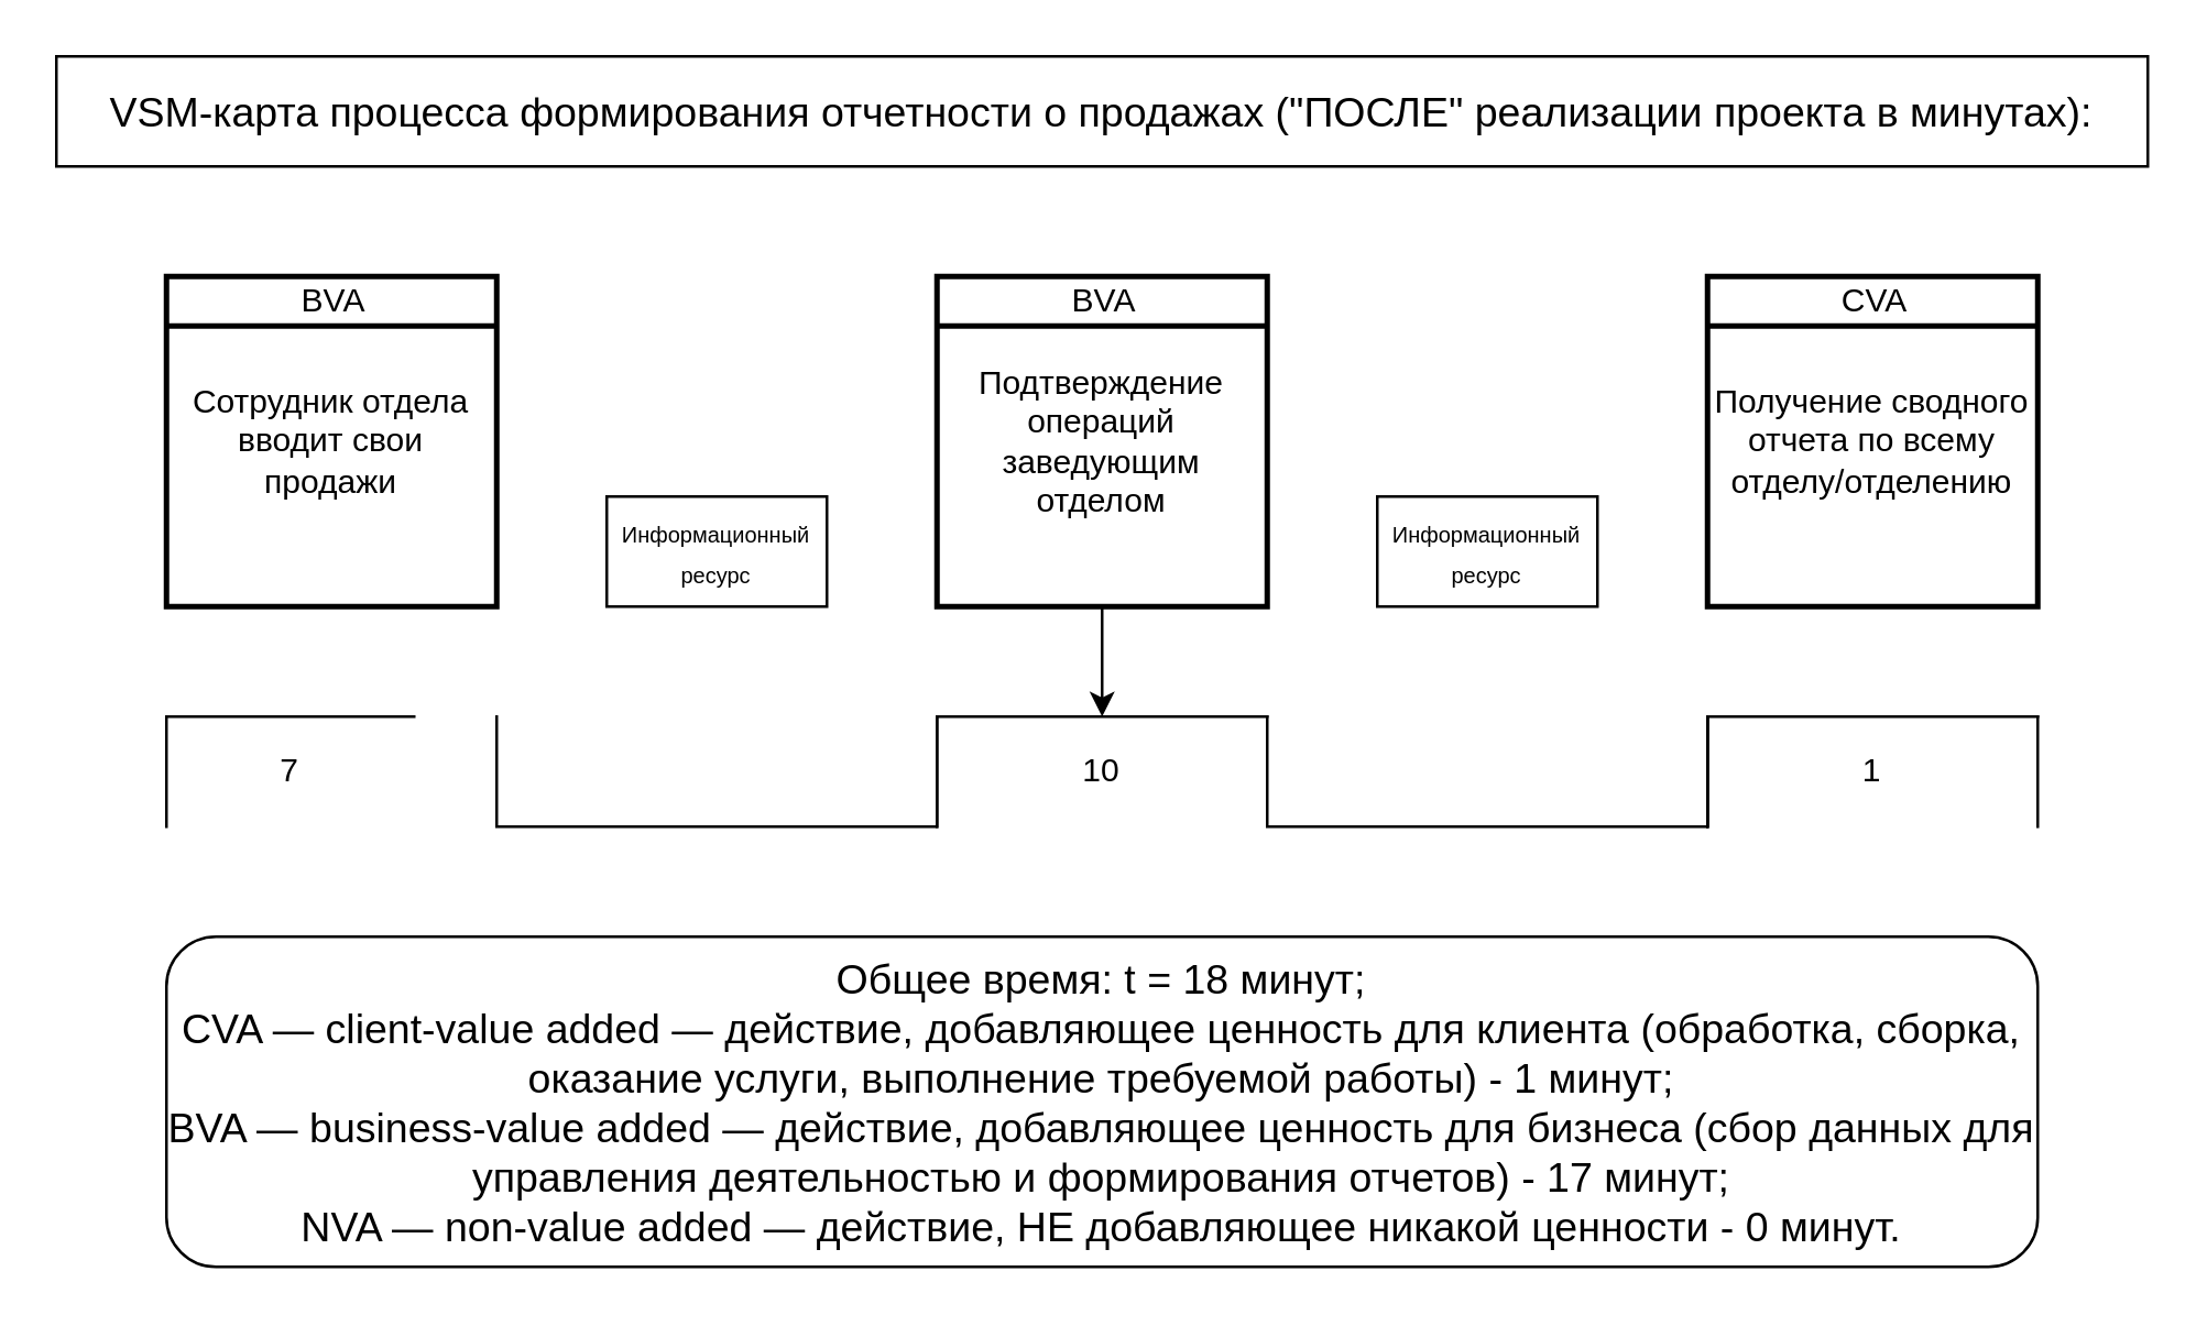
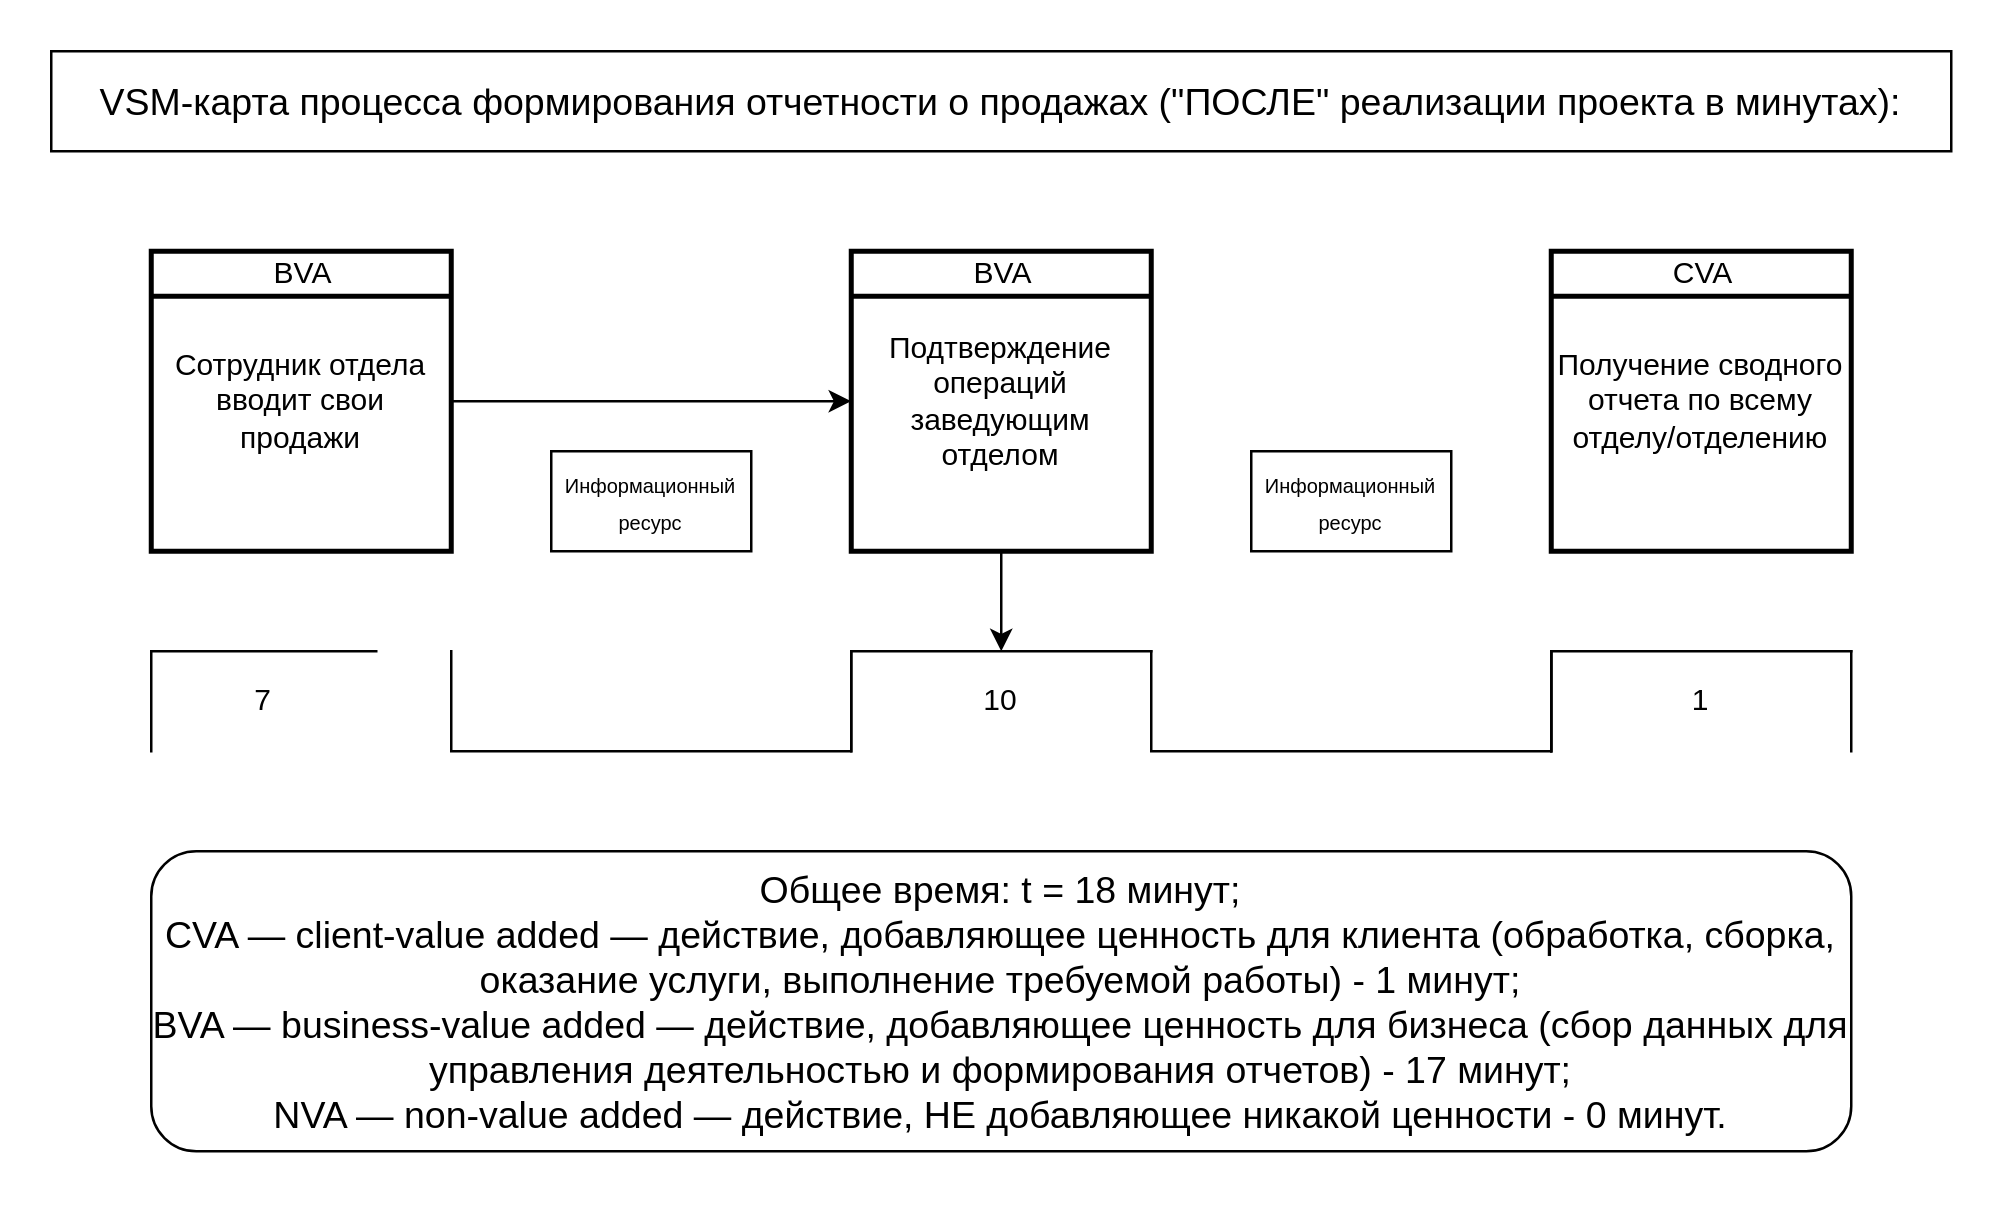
+ <mxCell id="8" value="" style="edgeStyle=none;fontFamily=Helvetica;fontSize=12;verticalAlign=middle;align=center;exitX=1;exitY=0.5;exitDx=0;exitDy=0;" edge="1" parent="1" target="10" source="4"><mxGeometry relative="1" as="geometry"><mxPoint x="300" y="160" as="sourcePoint" /></mxGeometry></mxCell>
